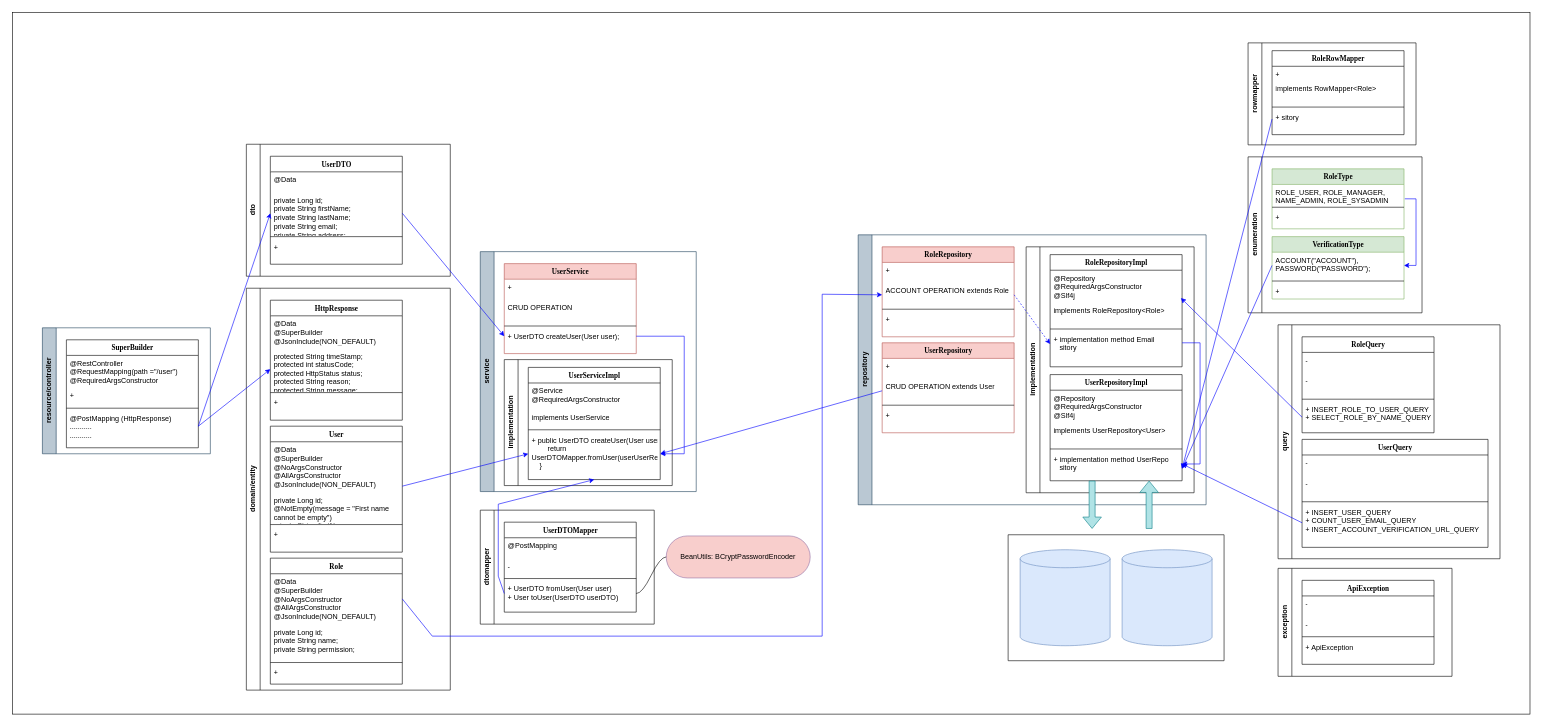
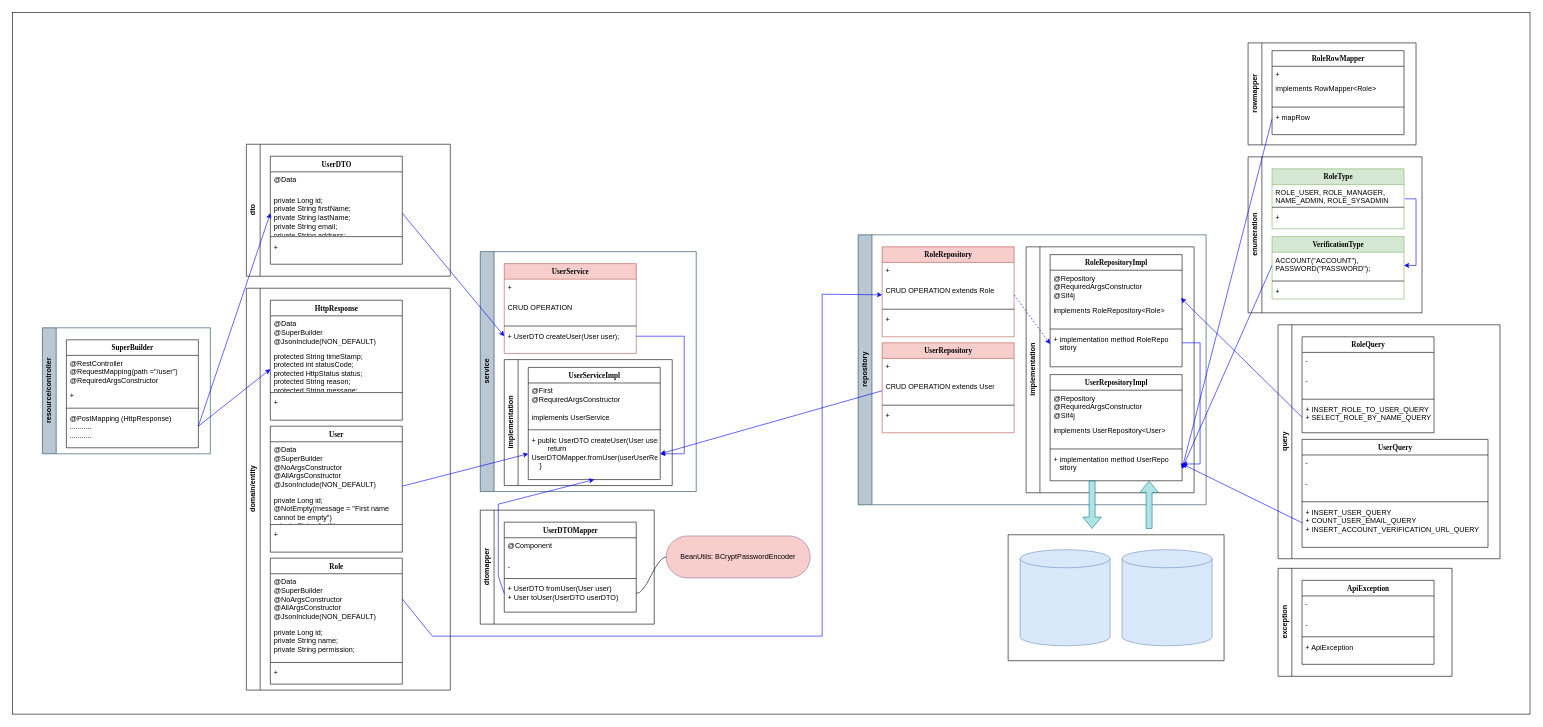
- <mxCell id="71" value="+ sitory" style="text;html=1;strokeColor=none;fillColor=none;align=left;verticalAlign=top;spacingLeft=4;spacingRight=4;whiteSpace=wrap;overflow=hidden;rotatable=0;points=[[0,0.5],[1,0.5]];portConstraint=eastwest;" vertex="1" parent="67"><mxGeometry y="98" width="220" height="32" as="geometry" /></mxCell>
+ <mxCell id="71" value="+ mapRow" style="text;html=1;strokeColor=none;fillColor=none;align=left;verticalAlign=top;spacingLeft=4;spacingRight=4;whiteSpace=wrap;overflow=hidden;rotatable=0;points=[[0,0.5],[1,0.5]];portConstraint=eastwest;" vertex="1" parent="67"><mxGeometry y="98" width="220" height="32" as="geometry" /></mxCell>
- <mxCell id="45" value="&lt;div&gt;ACCOUNT OPERATION extends Role&lt;/div&gt;" style="text;html=1;strokeColor=none;fillColor=none;align=left;verticalAlign=top;spacingLeft=4;spacingRight=4;whiteSpace=wrap;overflow=hidden;rotatable=0;points=[[0,0.5],[1,0.5]];portConstraint=eastwest;" vertex="1" parent="43"><mxGeometry y="60" width="220" height="40" as="geometry" /></mxCell>
+ <mxCell id="45" value="&lt;div&gt;CRUD OPERATION extends Role&lt;/div&gt;" style="text;html=1;strokeColor=none;fillColor=none;align=left;verticalAlign=top;spacingLeft=4;spacingRight=4;whiteSpace=wrap;overflow=hidden;rotatable=0;points=[[0,0.5],[1,0.5]];portConstraint=eastwest;" vertex="1" parent="43"><mxGeometry y="60" width="220" height="40" as="geometry" /></mxCell>
- <mxCell id="53" value="+ implementation method Email&lt;br style=&quot;border-color: var(--border-color);&quot;&gt;&amp;nbsp; &amp;nbsp;sitory" style="text;html=1;strokeColor=none;fillColor=none;align=left;verticalAlign=top;spacingLeft=4;spacingRight=4;whiteSpace=wrap;overflow=hidden;rotatable=0;points=[[0,0.5],[1,0.5]];portConstraint=eastwest;" vertex="1" parent="49"><mxGeometry y="128" width="220" height="42" as="geometry" /></mxCell>
+ <mxCell id="53" value="+ implementation method RoleRepo&lt;br style=&quot;border-color: var(--border-color);&quot;&gt;&amp;nbsp; &amp;nbsp;sitory" style="text;html=1;strokeColor=none;fillColor=none;align=left;verticalAlign=top;spacingLeft=4;spacingRight=4;whiteSpace=wrap;overflow=hidden;rotatable=0;points=[[0,0.5],[1,0.5]];portConstraint=eastwest;" vertex="1" parent="49"><mxGeometry y="128" width="220" height="42" as="geometry" /></mxCell>
- <mxCell id="80" value="&lt;div&gt;@Service&lt;/div&gt;&lt;div&gt;@RequiredArgsConstructor&lt;/div&gt;" style="text;html=1;strokeColor=none;fillColor=none;align=left;verticalAlign=top;spacingLeft=4;spacingRight=4;whiteSpace=wrap;overflow=hidden;rotatable=0;points=[[0,0.5],[1,0.5]];portConstraint=eastwest;" vertex="1" parent="79"><mxGeometry y="26" width="220" height="44" as="geometry" /></mxCell>
+ <mxCell id="80" value="&lt;div&gt;@First&lt;/div&gt;&lt;div&gt;@RequiredArgsConstructor&lt;/div&gt;" style="text;html=1;strokeColor=none;fillColor=none;align=left;verticalAlign=top;spacingLeft=4;spacingRight=4;whiteSpace=wrap;overflow=hidden;rotatable=0;points=[[0,0.5],[1,0.5]];portConstraint=eastwest;" vertex="1" parent="79"><mxGeometry y="26" width="220" height="44" as="geometry" /></mxCell>
- <mxCell id="11" value="&lt;div&gt;@PostMapping&lt;/div&gt;" style="text;html=1;strokeColor=none;fillColor=none;align=left;verticalAlign=top;spacingLeft=4;spacingRight=4;whiteSpace=wrap;overflow=hidden;rotatable=0;points=[[0,0.5],[1,0.5]];portConstraint=eastwest;" vertex="1" parent="10"><mxGeometry y="26" width="220" height="34" as="geometry" /></mxCell>
+ <mxCell id="11" value="&lt;div&gt;@Component&lt;/div&gt;" style="text;html=1;strokeColor=none;fillColor=none;align=left;verticalAlign=top;spacingLeft=4;spacingRight=4;whiteSpace=wrap;overflow=hidden;rotatable=0;points=[[0,0.5],[1,0.5]];portConstraint=eastwest;" vertex="1" parent="10"><mxGeometry y="26" width="220" height="34" as="geometry" /></mxCell>
